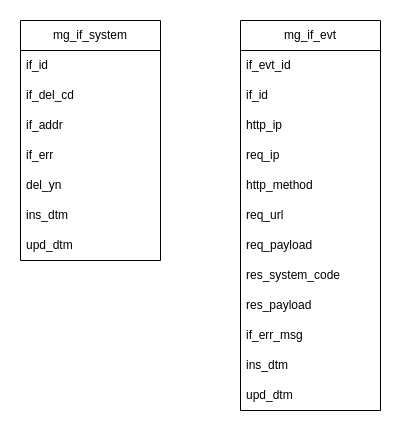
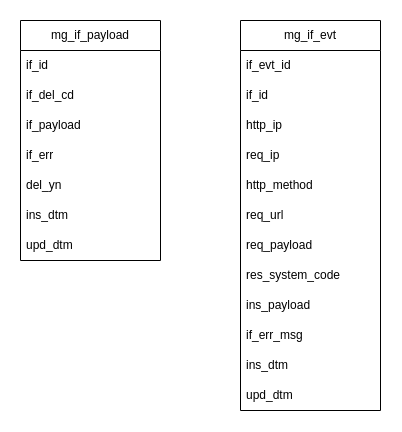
- <mxCell id="2" value="mg_if_system" style="swimlane;fontStyle=0;childLayout=stackLayout;horizontal=1;startSize=30;horizontalStack=0;resizeParent=1;resizeParentMax=0;resizeLast=0;collapsible=1;marginBottom=0;whiteSpace=wrap;html=1;" vertex="1" parent="1"><mxGeometry x="20" y="20" width="140" height="240" as="geometry" /></mxCell>
+ <mxCell id="2" value="mg_if_payload" style="swimlane;fontStyle=0;childLayout=stackLayout;horizontal=1;startSize=30;horizontalStack=0;resizeParent=1;resizeParentMax=0;resizeLast=0;collapsible=1;marginBottom=0;whiteSpace=wrap;html=1;" vertex="1" parent="1"><mxGeometry x="20" y="20" width="140" height="240" as="geometry" /></mxCell>
- <mxCell id="5" value="if_addr" style="text;strokeColor=none;fillColor=none;align=left;verticalAlign=middle;spacingLeft=4;spacingRight=4;overflow=hidden;points=[[0,0.5],[1,0.5]];portConstraint=eastwest;rotatable=0;whiteSpace=wrap;html=1;" vertex="1" parent="2"><mxGeometry y="90" width="140" height="30" as="geometry" /></mxCell>
+ <mxCell id="5" value="if_payload" style="text;strokeColor=none;fillColor=none;align=left;verticalAlign=middle;spacingLeft=4;spacingRight=4;overflow=hidden;points=[[0,0.5],[1,0.5]];portConstraint=eastwest;rotatable=0;whiteSpace=wrap;html=1;" vertex="1" parent="2"><mxGeometry y="90" width="140" height="30" as="geometry" /></mxCell>
- <mxCell id="19" value="res_payload" style="text;strokeColor=none;fillColor=none;align=left;verticalAlign=middle;spacingLeft=4;spacingRight=4;overflow=hidden;points=[[0,0.5],[1,0.5]];portConstraint=eastwest;rotatable=0;whiteSpace=wrap;html=1;" vertex="1" parent="10"><mxGeometry y="270" width="140" height="30" as="geometry" /></mxCell>
+ <mxCell id="19" value="ins_payload" style="text;strokeColor=none;fillColor=none;align=left;verticalAlign=middle;spacingLeft=4;spacingRight=4;overflow=hidden;points=[[0,0.5],[1,0.5]];portConstraint=eastwest;rotatable=0;whiteSpace=wrap;html=1;" vertex="1" parent="10"><mxGeometry y="270" width="140" height="30" as="geometry" /></mxCell>
